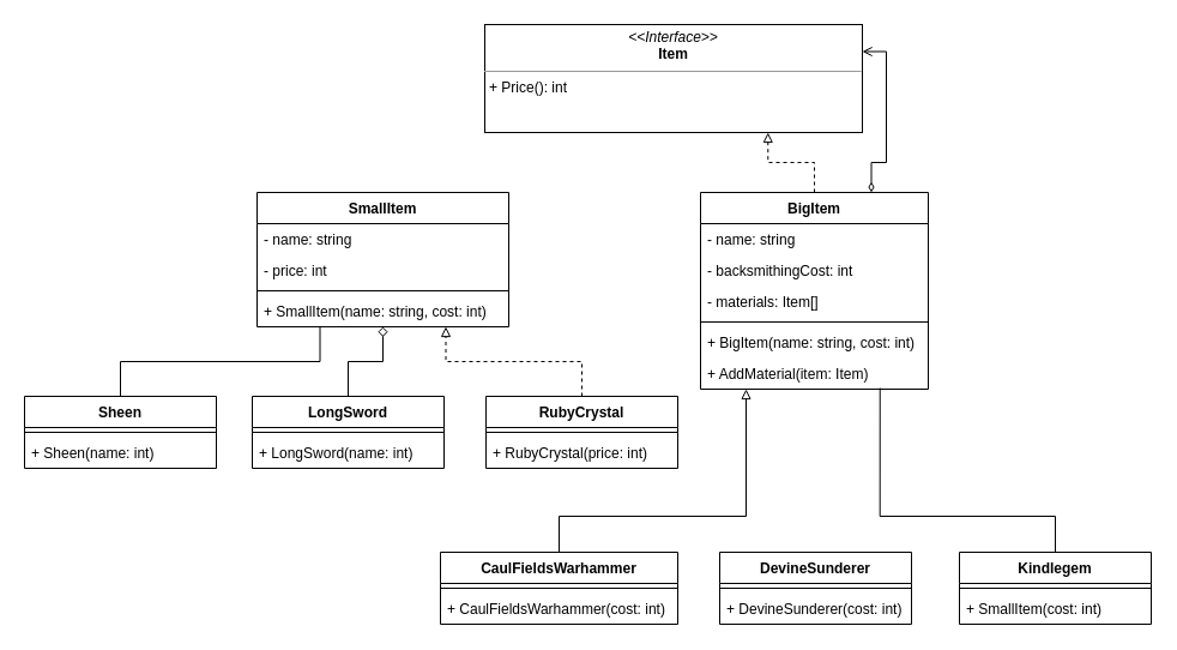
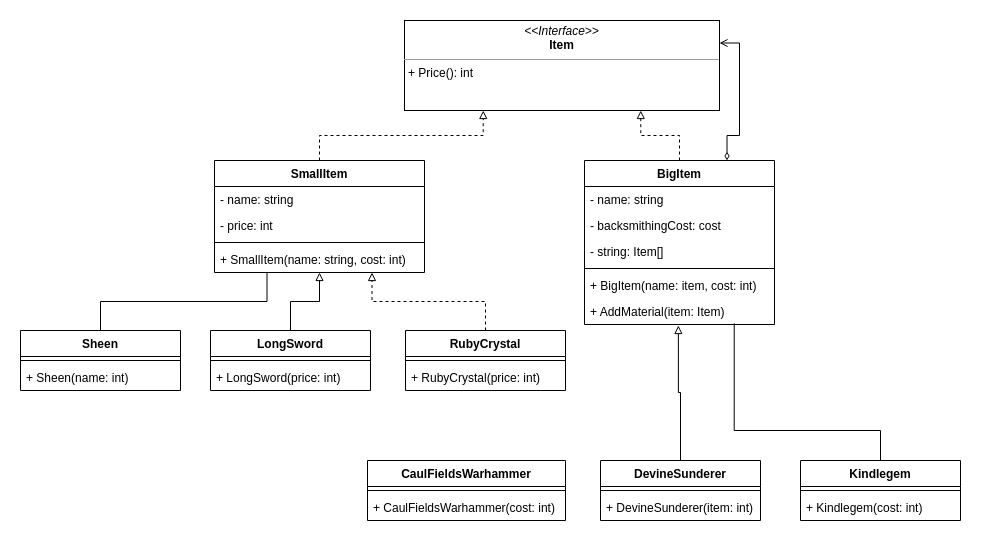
+ <mxCell id="3" style="edgeStyle=orthogonalEdgeStyle;rounded=0;orthogonalLoop=1;jettySize=auto;html=1;exitX=0.5;exitY=0;exitDx=0;exitDy=0;entryX=0.25;entryY=1;entryDx=0;entryDy=0;endArrow=block;endFill=0;dashed=1;" parent="1" source="4" target="2" edge="1"><mxGeometry relative="1" as="geometry" /></mxCell>
- <mxCell id="13" value="- backsmithingCost: int" style="text;strokeColor=none;fillColor=none;align=left;verticalAlign=top;spacingLeft=4;spacingRight=4;overflow=hidden;rotatable=0;points=[[0,0.5],[1,0.5]];portConstraint=eastwest;" parent="11" vertex="1"><mxGeometry y="52" width="190" height="26" as="geometry" /></mxCell>
+ <mxCell id="13" value="- backsmithingCost: cost" style="text;strokeColor=none;fillColor=none;align=left;verticalAlign=top;spacingLeft=4;spacingRight=4;overflow=hidden;rotatable=0;points=[[0,0.5],[1,0.5]];portConstraint=eastwest;" parent="11" vertex="1"><mxGeometry y="52" width="190" height="26" as="geometry" /></mxCell>
- <mxCell id="14" value="- materials: Item[]" style="text;strokeColor=none;fillColor=none;align=left;verticalAlign=top;spacingLeft=4;spacingRight=4;overflow=hidden;rotatable=0;points=[[0,0.5],[1,0.5]];portConstraint=eastwest;" parent="11" vertex="1"><mxGeometry y="78" width="190" height="26" as="geometry" /></mxCell>
+ <mxCell id="14" value="- string: Item[]" style="text;strokeColor=none;fillColor=none;align=left;verticalAlign=top;spacingLeft=4;spacingRight=4;overflow=hidden;rotatable=0;points=[[0,0.5],[1,0.5]];portConstraint=eastwest;" parent="11" vertex="1"><mxGeometry y="78" width="190" height="26" as="geometry" /></mxCell>
- <mxCell id="34" style="edgeStyle=orthogonalEdgeStyle;rounded=0;orthogonalLoop=1;jettySize=auto;html=1;exitX=0.5;exitY=0;exitDx=0;exitDy=0;entryX=0.5;entryY=1;entryDx=0;entryDy=0;startArrow=none;startFill=0;endArrow=diamond;endFill=0;" parent="1" source="35" target="4" edge="1"><mxGeometry relative="1" as="geometry" /></mxCell>
+ <mxCell id="34" style="edgeStyle=orthogonalEdgeStyle;rounded=0;orthogonalLoop=1;jettySize=auto;html=1;exitX=0.5;exitY=0;exitDx=0;exitDy=0;entryX=0.5;entryY=1;entryDx=0;entryDy=0;startArrow=none;startFill=0;endArrow=block;endFill=0;" parent="1" source="35" target="4" edge="1"><mxGeometry relative="1" as="geometry" /></mxCell>
- <mxCell id="16" value="+ BigItem(name: string, cost: int)" style="text;strokeColor=none;fillColor=none;align=left;verticalAlign=top;spacingLeft=4;spacingRight=4;overflow=hidden;rotatable=0;points=[[0,0.5],[1,0.5]];portConstraint=eastwest;" parent="11" vertex="1"><mxGeometry y="112" width="190" height="26" as="geometry" /></mxCell>
+ <mxCell id="16" value="+ BigItem(name: item, cost: int)" style="text;strokeColor=none;fillColor=none;align=left;verticalAlign=top;spacingLeft=4;spacingRight=4;overflow=hidden;rotatable=0;points=[[0,0.5],[1,0.5]];portConstraint=eastwest;" parent="11" vertex="1"><mxGeometry y="112" width="190" height="26" as="geometry" /></mxCell>
- <mxCell id="37" value="+ LongSword(name: int)" style="text;strokeColor=none;fillColor=none;align=left;verticalAlign=top;spacingLeft=4;spacingRight=4;overflow=hidden;rotatable=0;points=[[0,0.5],[1,0.5]];portConstraint=eastwest;" parent="35" vertex="1"><mxGeometry y="34" width="160" height="26" as="geometry" /></mxCell>
+ <mxCell id="37" value="+ LongSword(price: int)" style="text;strokeColor=none;fillColor=none;align=left;verticalAlign=top;spacingLeft=4;spacingRight=4;overflow=hidden;rotatable=0;points=[[0,0.5],[1,0.5]];portConstraint=eastwest;" parent="35" vertex="1"><mxGeometry y="34" width="160" height="26" as="geometry" /></mxCell>
+ <mxCell id="26" style="edgeStyle=orthogonalEdgeStyle;rounded=0;orthogonalLoop=1;jettySize=auto;html=1;exitX=0.5;exitY=0;exitDx=0;exitDy=0;entryX=0.494;entryY=1.038;entryDx=0;entryDy=0;entryPerimeter=0;startArrow=none;startFill=0;endArrow=block;endFill=0;" parent="1" source="27" target="17" edge="1"><mxGeometry relative="1" as="geometry" /></mxCell>
- <mxCell id="38" style="edgeStyle=orthogonalEdgeStyle;rounded=0;orthogonalLoop=1;jettySize=auto;html=1;exitX=0.5;exitY=0;exitDx=0;exitDy=0;entryX=0.2;entryY=1;entryDx=0;entryDy=0;entryPerimeter=0;startArrow=none;startFill=0;endArrow=block;endFill=0;" parent="1" source="39" target="17" edge="1"><mxGeometry relative="1" as="geometry"><Array as="points"><mxPoint x="466" y="430" /><mxPoint x="622" y="430" /></Array></mxGeometry></mxCell>
- <mxCell id="29" value="+ DevineSunderer(cost: int)" style="text;strokeColor=none;fillColor=none;align=left;verticalAlign=top;spacingLeft=4;spacingRight=4;overflow=hidden;rotatable=0;points=[[0,0.5],[1,0.5]];portConstraint=eastwest;" parent="27" vertex="1"><mxGeometry y="34" width="160" height="26" as="geometry" /></mxCell>
+ <mxCell id="29" value="+ DevineSunderer(item: int)" style="text;strokeColor=none;fillColor=none;align=left;verticalAlign=top;spacingLeft=4;spacingRight=4;overflow=hidden;rotatable=0;points=[[0,0.5],[1,0.5]];portConstraint=eastwest;" parent="27" vertex="1"><mxGeometry y="34" width="160" height="26" as="geometry" /></mxCell>
- <mxCell id="25" value="+ SmallItem(cost: int)" style="text;strokeColor=none;fillColor=none;align=left;verticalAlign=top;spacingLeft=4;spacingRight=4;overflow=hidden;rotatable=0;points=[[0,0.5],[1,0.5]];portConstraint=eastwest;" parent="23" vertex="1"><mxGeometry y="34" width="160" height="26" as="geometry" /></mxCell>
+ <mxCell id="25" value="+ Kindlegem(cost: int)" style="text;strokeColor=none;fillColor=none;align=left;verticalAlign=top;spacingLeft=4;spacingRight=4;overflow=hidden;rotatable=0;points=[[0,0.5],[1,0.5]];portConstraint=eastwest;" parent="23" vertex="1"><mxGeometry y="34" width="160" height="26" as="geometry" /></mxCell>
